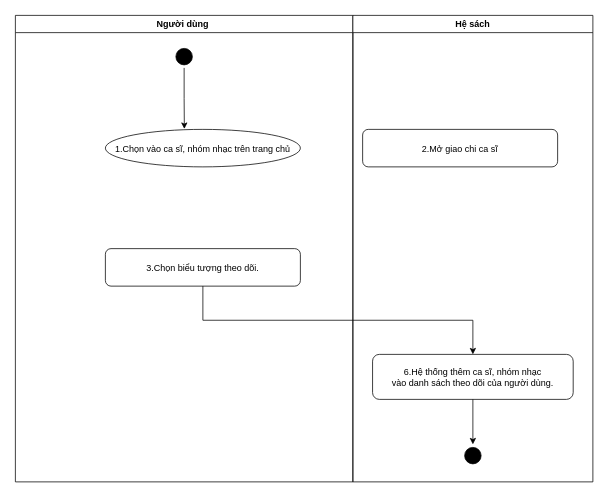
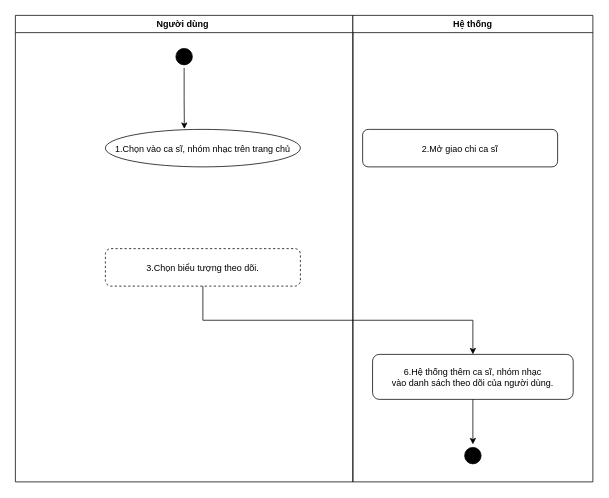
- <mxCell id="7" value="Hệ sách" style="swimlane;whiteSpace=wrap" parent="1" vertex="1"><mxGeometry x="470" y="20" width="320" height="622" as="geometry" /></mxCell>
+ <mxCell id="7" value="Hệ thống" style="swimlane;whiteSpace=wrap" parent="1" vertex="1"><mxGeometry x="470" y="20" width="320" height="622" as="geometry" /></mxCell>
- <mxCell id="4" value="3.Chọn biểu tượng theo dõi." style="rounded=1;" parent="2" vertex="1"><mxGeometry x="120" y="311" width="260" height="50" as="geometry" /></mxCell>
+ <mxCell id="4" value="3.Chọn biểu tượng theo dõi." style="rounded=1;dashed=1;" parent="2" vertex="1"><mxGeometry x="120" y="311" width="260" height="50" as="geometry" /></mxCell>
